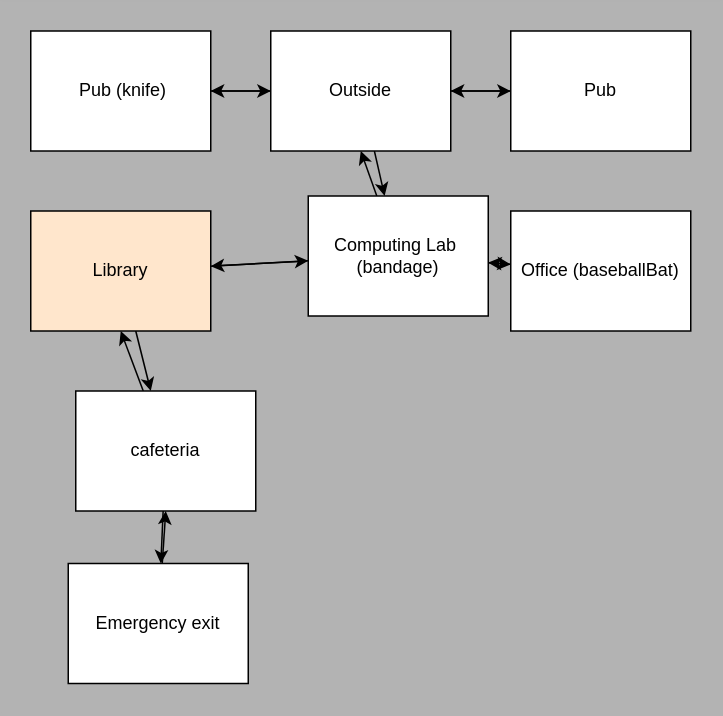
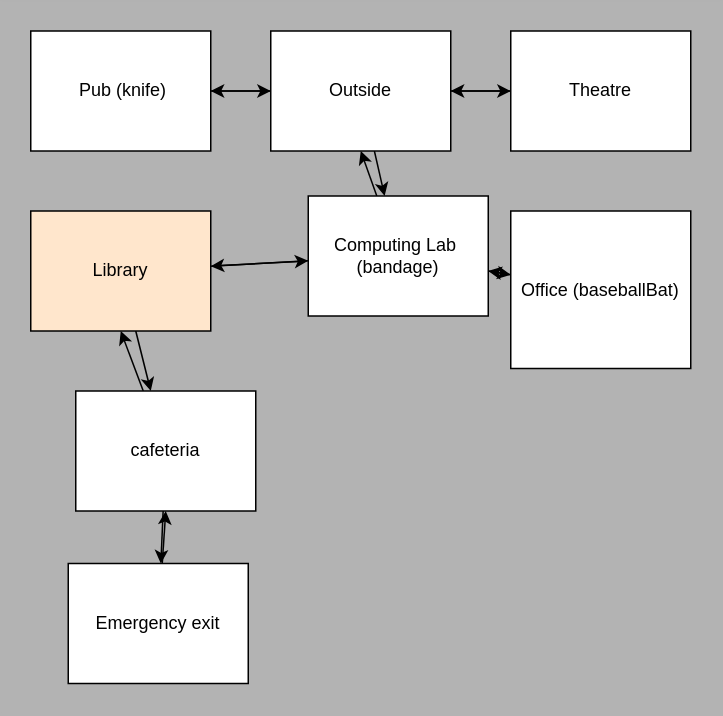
- <mxCell id="7" value="Pub" style="html=1;whiteSpace=wrap;" parent="1" vertex="1"><mxGeometry x="340" y="20" width="120" height="80" as="geometry" /></mxCell>
+ <mxCell id="7" value="Theatre" style="html=1;whiteSpace=wrap;" parent="1" vertex="1"><mxGeometry x="340" y="20" width="120" height="80" as="geometry" /></mxCell>
- <mxCell id="15" value="Office (baseballBat)" style="html=1;whiteSpace=wrap;" parent="1" vertex="1"><mxGeometry x="340" y="140" width="120" height="80" as="geometry" /></mxCell>
+ <mxCell id="15" value="Office (baseballBat)" style="html=1;whiteSpace=wrap;" parent="1" vertex="1"><mxGeometry x="340" y="140" width="120" height="105" as="geometry" /></mxCell>
